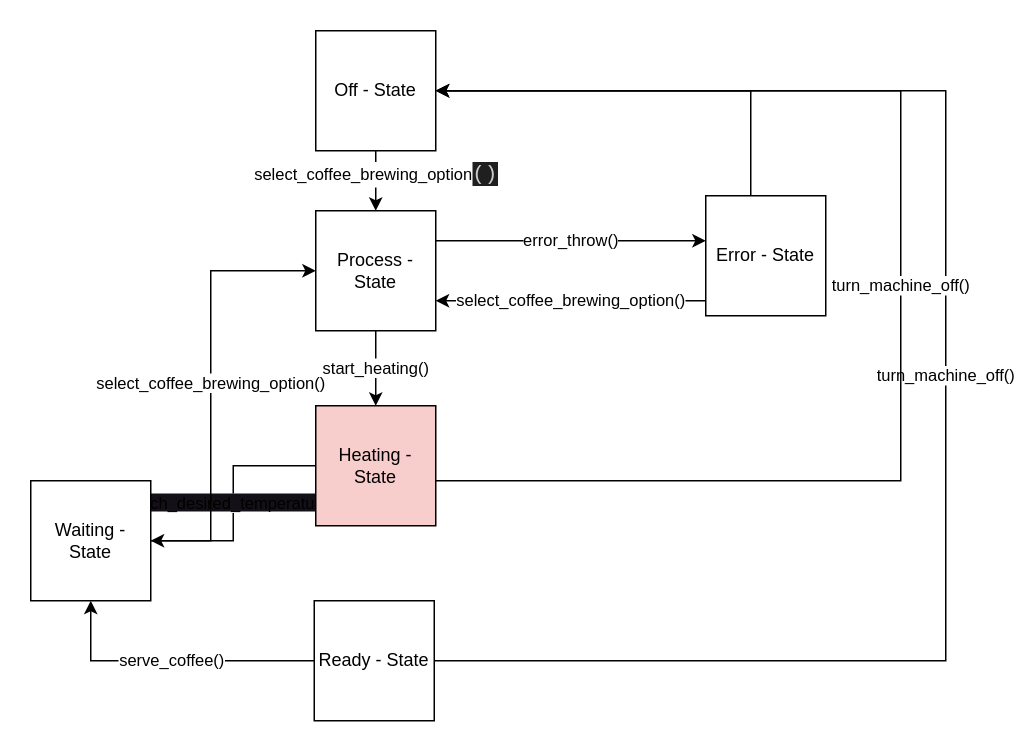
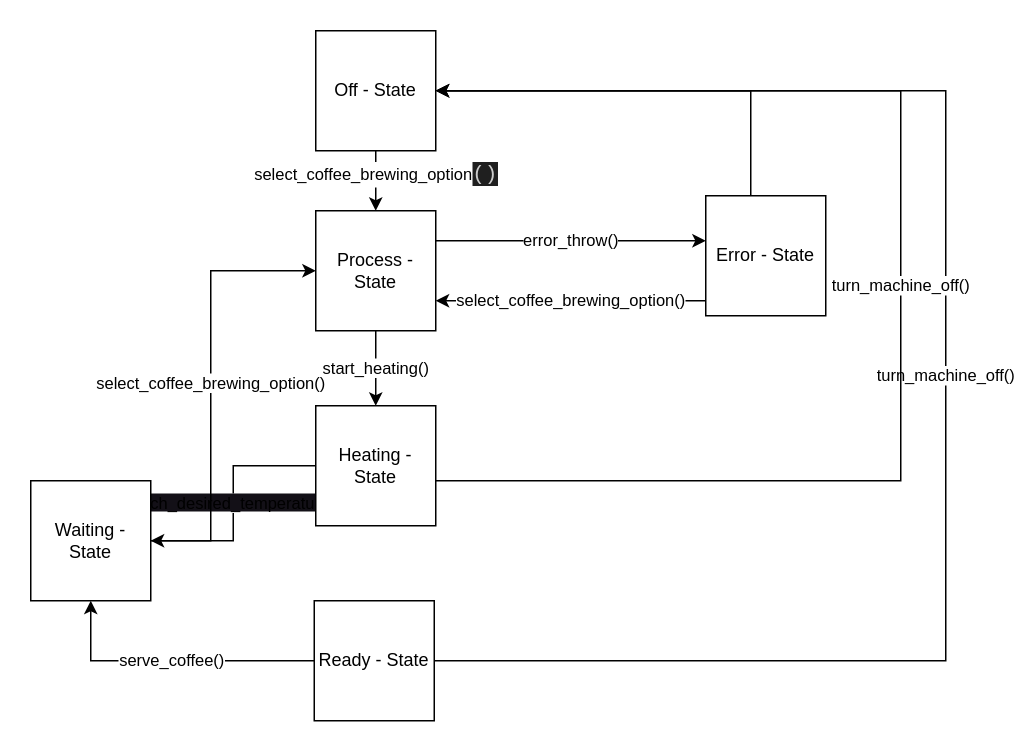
- <mxCell id="10" value="Heating - State" style="whiteSpace=wrap;html=1;aspect=fixed;fillColor=#f8cecc;" vertex="1" parent="1"><mxGeometry x="210" y="270" width="80" height="80" as="geometry" /></mxCell>
+ <mxCell id="10" value="Heating - State" style="whiteSpace=wrap;html=1;aspect=fixed;" vertex="1" parent="1"><mxGeometry x="210" y="270" width="80" height="80" as="geometry" /></mxCell>
